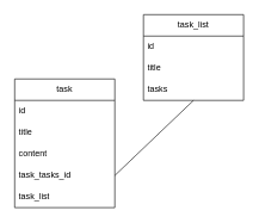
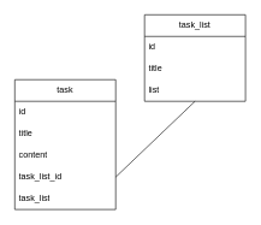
- <mxCell id="11" value="tasks" style="text;strokeColor=none;fillColor=none;align=left;verticalAlign=middle;spacingLeft=4;spacingRight=4;overflow=hidden;points=[[0,0.5],[1,0.5]];portConstraint=eastwest;rotatable=0;whiteSpace=wrap;html=1;" vertex="1" parent="8"><mxGeometry y="90" width="140" height="30" as="geometry" /></mxCell>
+ <mxCell id="11" value="list" style="text;strokeColor=none;fillColor=none;align=left;verticalAlign=middle;spacingLeft=4;spacingRight=4;overflow=hidden;points=[[0,0.5],[1,0.5]];portConstraint=eastwest;rotatable=0;whiteSpace=wrap;html=1;" vertex="1" parent="8"><mxGeometry y="90" width="140" height="30" as="geometry" /></mxCell>
- <mxCell id="6" value="task_tasks_id" style="text;strokeColor=none;fillColor=none;align=left;verticalAlign=middle;spacingLeft=4;spacingRight=4;overflow=hidden;points=[[0,0.5],[1,0.5]];portConstraint=eastwest;rotatable=0;whiteSpace=wrap;html=1;" vertex="1" parent="2"><mxGeometry y="120" width="140" height="30" as="geometry" /></mxCell>
+ <mxCell id="6" value="task_list_id" style="text;strokeColor=none;fillColor=none;align=left;verticalAlign=middle;spacingLeft=4;spacingRight=4;overflow=hidden;points=[[0,0.5],[1,0.5]];portConstraint=eastwest;rotatable=0;whiteSpace=wrap;html=1;" vertex="1" parent="2"><mxGeometry y="120" width="140" height="30" as="geometry" /></mxCell>
